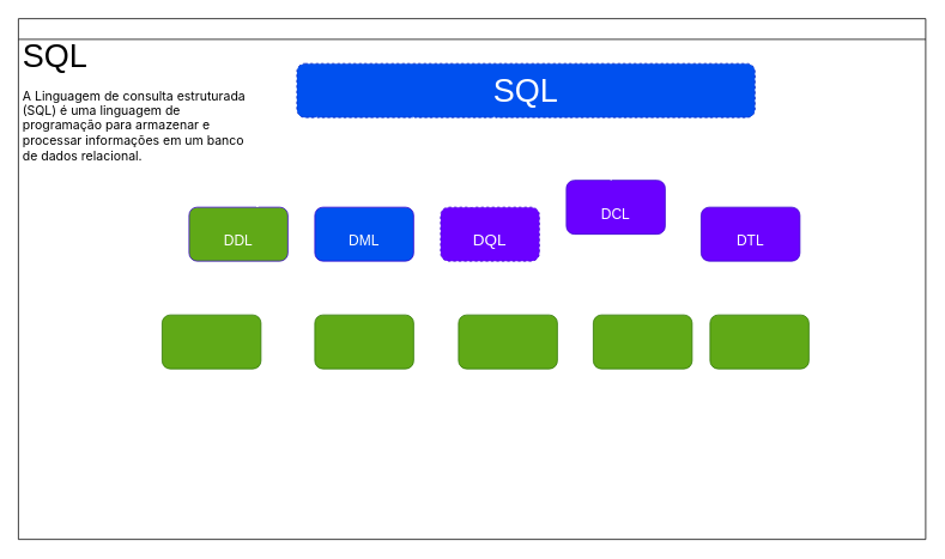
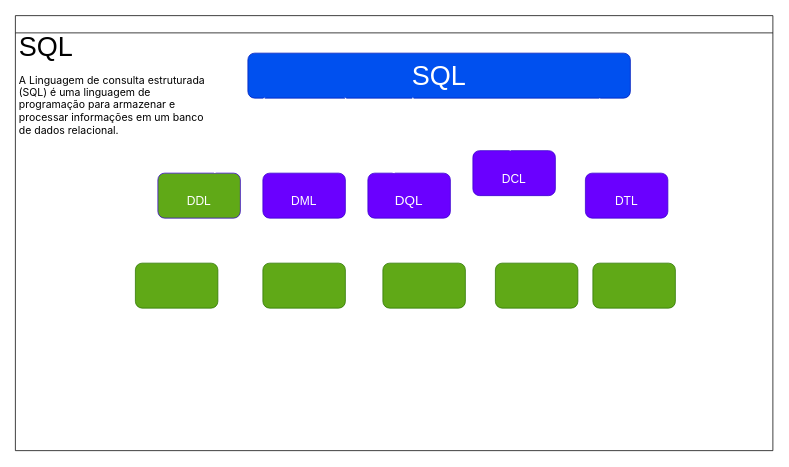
- <mxCell id="4" value="&lt;p style=&quot;line-height: 10%;&quot;&gt;SQL&lt;/p&gt;" style="rounded=1;whiteSpace=wrap;html=1;fontSize=36;fillColor=#0050ef;fontColor=#ffffff;strokeColor=#001DBC;dashed=1;" vertex="1" parent="2"><mxGeometry x="310" y="50" width="510" height="60" as="geometry" /></mxCell>
+ <mxCell id="4" value="&lt;p style=&quot;line-height: 10%;&quot;&gt;SQL&lt;/p&gt;" style="rounded=1;whiteSpace=wrap;html=1;fontSize=36;fillColor=#0050ef;fontColor=#ffffff;strokeColor=#001DBC;" vertex="1" parent="2"><mxGeometry x="310" y="50" width="510" height="60" as="geometry" /></mxCell>
- <mxCell id="6" value="&lt;font size=&quot;3&quot;&gt;DML&lt;/font&gt;" style="rounded=1;whiteSpace=wrap;html=1;fontSize=36;fillColor=#0050ef;fontColor=#ffffff;strokeColor=#3700CC;" vertex="1" parent="2"><mxGeometry x="330" y="210" width="110" height="60" as="geometry" /></mxCell>
+ <mxCell id="6" value="&lt;font size=&quot;3&quot;&gt;DML&lt;/font&gt;" style="rounded=1;whiteSpace=wrap;html=1;fontSize=36;fillColor=#6a00ff;fontColor=#ffffff;strokeColor=#3700CC;" vertex="1" parent="2"><mxGeometry x="330" y="210" width="110" height="60" as="geometry" /></mxCell>
- <mxCell id="7" value="&lt;span style=&quot;font-size: 18px;&quot;&gt;DQL&lt;/span&gt;" style="rounded=1;whiteSpace=wrap;html=1;fontSize=36;fillColor=#6a00ff;fontColor=#ffffff;strokeColor=#3700CC;dashed=1;" vertex="1" parent="2"><mxGeometry x="470" y="210" width="110" height="60" as="geometry" /></mxCell>
+ <mxCell id="7" value="&lt;span style=&quot;font-size: 18px;&quot;&gt;DQL&lt;/span&gt;" style="rounded=1;whiteSpace=wrap;html=1;fontSize=36;fillColor=#6a00ff;fontColor=#ffffff;strokeColor=#3700CC;" vertex="1" parent="2"><mxGeometry x="470" y="210" width="110" height="60" as="geometry" /></mxCell>
